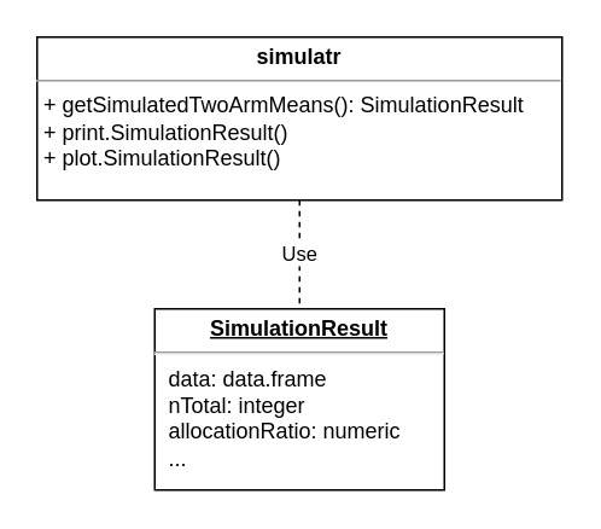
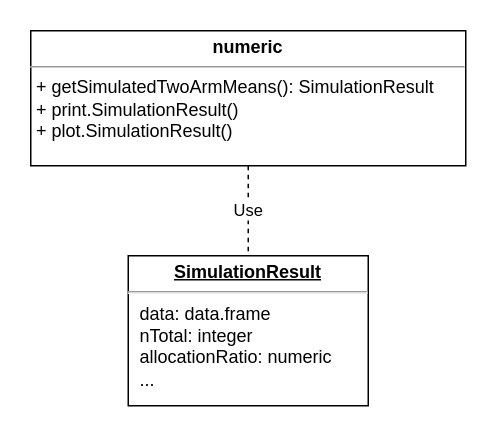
- <mxCell id="2" value="&lt;p style=&quot;margin:0px;margin-top:4px;text-align:center;&quot;&gt;&lt;b&gt;simulatr&lt;/b&gt;&lt;/p&gt;&lt;hr size=&quot;1&quot;&gt;&lt;p style=&quot;margin:0px;margin-left:4px;&quot;&gt;&lt;/p&gt;&lt;p style=&quot;margin:0px;margin-left:4px;&quot;&gt;+ getSimulatedTwoArmMeans(): SimulationResult&lt;/p&gt;&lt;p style=&quot;margin:0px;margin-left:4px;&quot;&gt;+ print.SimulationResult()&lt;/p&gt;&lt;p style=&quot;margin:0px;margin-left:4px;&quot;&gt;+ plot.SimulationResult()&lt;/p&gt;" style="verticalAlign=top;align=left;overflow=fill;fontSize=12;fontFamily=Helvetica;html=1;" vertex="1" parent="1"><mxGeometry x="20" y="20" width="290" height="90" as="geometry" /></mxCell>
+ <mxCell id="2" value="&lt;p style=&quot;margin:0px;margin-top:4px;text-align:center;&quot;&gt;&lt;b&gt;numeric&lt;/b&gt;&lt;/p&gt;&lt;hr size=&quot;1&quot;&gt;&lt;p style=&quot;margin:0px;margin-left:4px;&quot;&gt;&lt;/p&gt;&lt;p style=&quot;margin:0px;margin-left:4px;&quot;&gt;+ getSimulatedTwoArmMeans(): SimulationResult&lt;/p&gt;&lt;p style=&quot;margin:0px;margin-left:4px;&quot;&gt;+ print.SimulationResult()&lt;/p&gt;&lt;p style=&quot;margin:0px;margin-left:4px;&quot;&gt;+ plot.SimulationResult()&lt;/p&gt;" style="verticalAlign=top;align=left;overflow=fill;fontSize=12;fontFamily=Helvetica;html=1;" vertex="1" parent="1"><mxGeometry x="20" y="20" width="290" height="90" as="geometry" /></mxCell>
